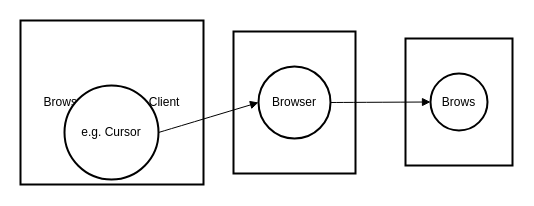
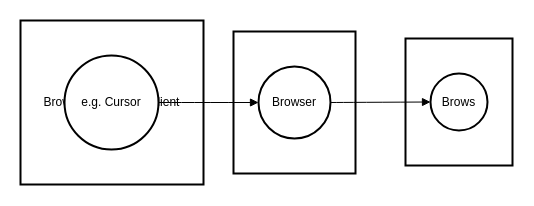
- <mxCell id="5" value="e.g. Cursor" style="ellipse;aspect=fixed;strokeWidth=2;whiteSpace=wrap;" parent="1" vertex="1"><mxGeometry x="64" y="85" width="94" height="94" as="geometry" /></mxCell>
+ <mxCell id="5" value="e.g. Cursor" style="ellipse;aspect=fixed;strokeWidth=2;whiteSpace=wrap;" parent="1" vertex="1"><mxGeometry x="64" y="55" width="94" height="94" as="geometry" /></mxCell>
